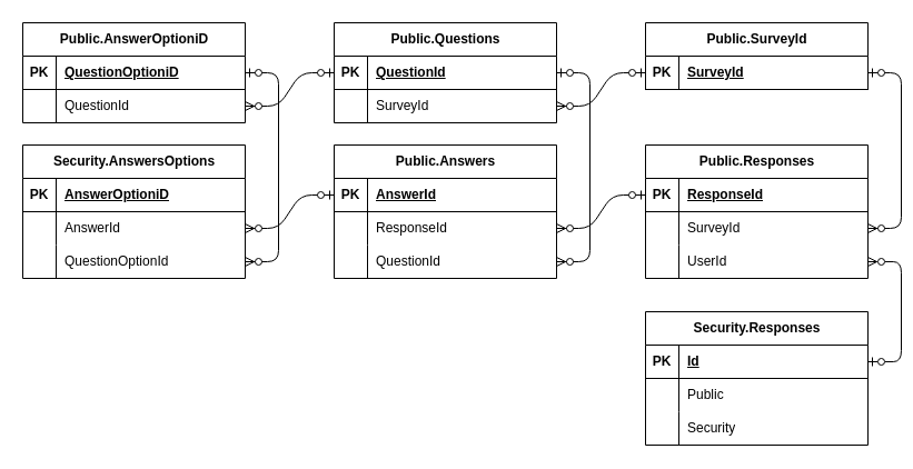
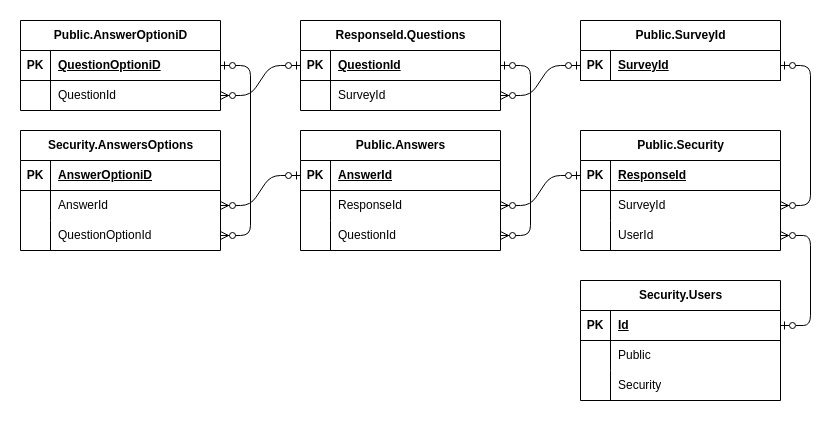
- <mxCell id="27" value="Public.Questions" style="shape=table;startSize=30;container=1;collapsible=1;childLayout=tableLayout;fixedRows=1;rowLines=0;fontStyle=1;align=center;resizeLast=1;html=1;" vertex="1" parent="1"><mxGeometry x="300" y="20" width="200" height="90" as="geometry" /></mxCell>
+ <mxCell id="27" value="ResponseId.Questions" style="shape=table;startSize=30;container=1;collapsible=1;childLayout=tableLayout;fixedRows=1;rowLines=0;fontStyle=1;align=center;resizeLast=1;html=1;" vertex="1" parent="1"><mxGeometry x="300" y="20" width="200" height="90" as="geometry" /></mxCell>
- <mxCell id="16" value="Public.Responses" style="shape=table;startSize=30;container=1;collapsible=1;childLayout=tableLayout;fixedRows=1;rowLines=0;fontStyle=1;align=center;resizeLast=1;html=1;" vertex="1" parent="1"><mxGeometry x="580" y="130" width="200" height="120" as="geometry" /></mxCell>
+ <mxCell id="16" value="Public.Security" style="shape=table;startSize=30;container=1;collapsible=1;childLayout=tableLayout;fixedRows=1;rowLines=0;fontStyle=1;align=center;resizeLast=1;html=1;" vertex="1" parent="1"><mxGeometry x="580" y="130" width="200" height="120" as="geometry" /></mxCell>
- <mxCell id="6" value="Security.Responses" style="shape=table;startSize=30;container=1;collapsible=1;childLayout=tableLayout;fixedRows=1;rowLines=0;fontStyle=1;align=center;resizeLast=1;html=1;" vertex="1" parent="1"><mxGeometry x="580" y="280" width="200" height="120" as="geometry" /></mxCell>
+ <mxCell id="6" value="Security.Users" style="shape=table;startSize=30;container=1;collapsible=1;childLayout=tableLayout;fixedRows=1;rowLines=0;fontStyle=1;align=center;resizeLast=1;html=1;" vertex="1" parent="1"><mxGeometry x="580" y="280" width="200" height="120" as="geometry" /></mxCell>
